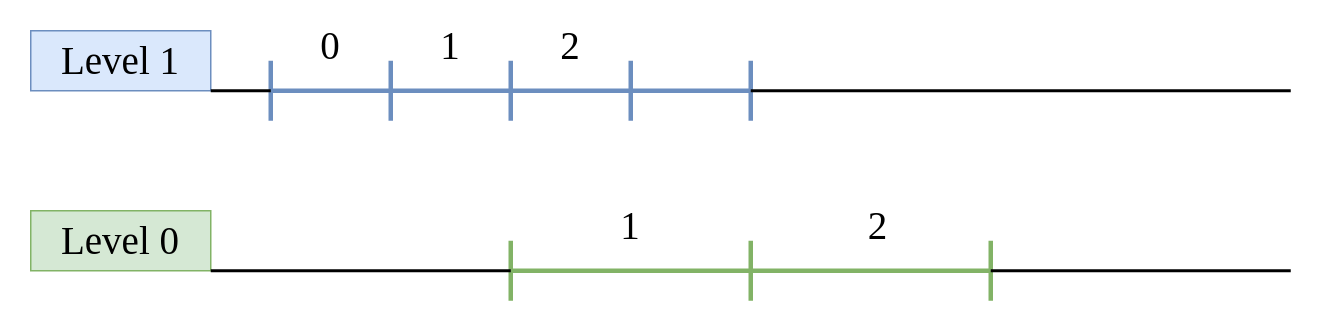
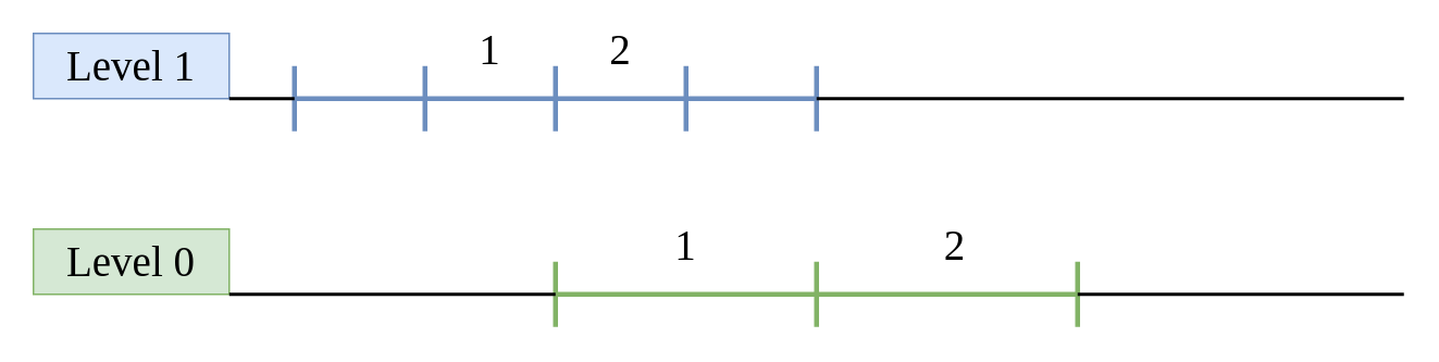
- <mxCell id="12" value="0" style="text;html=1;strokeColor=none;fillColor=none;align=center;verticalAlign=middle;whiteSpace=wrap;rounded=0;fontFamily=Spectral;fontSize=26;strokeWidth=3;" vertex="1" parent="1"><mxGeometry x="200" y="20" width="40" height="20" as="geometry" /></mxCell>
